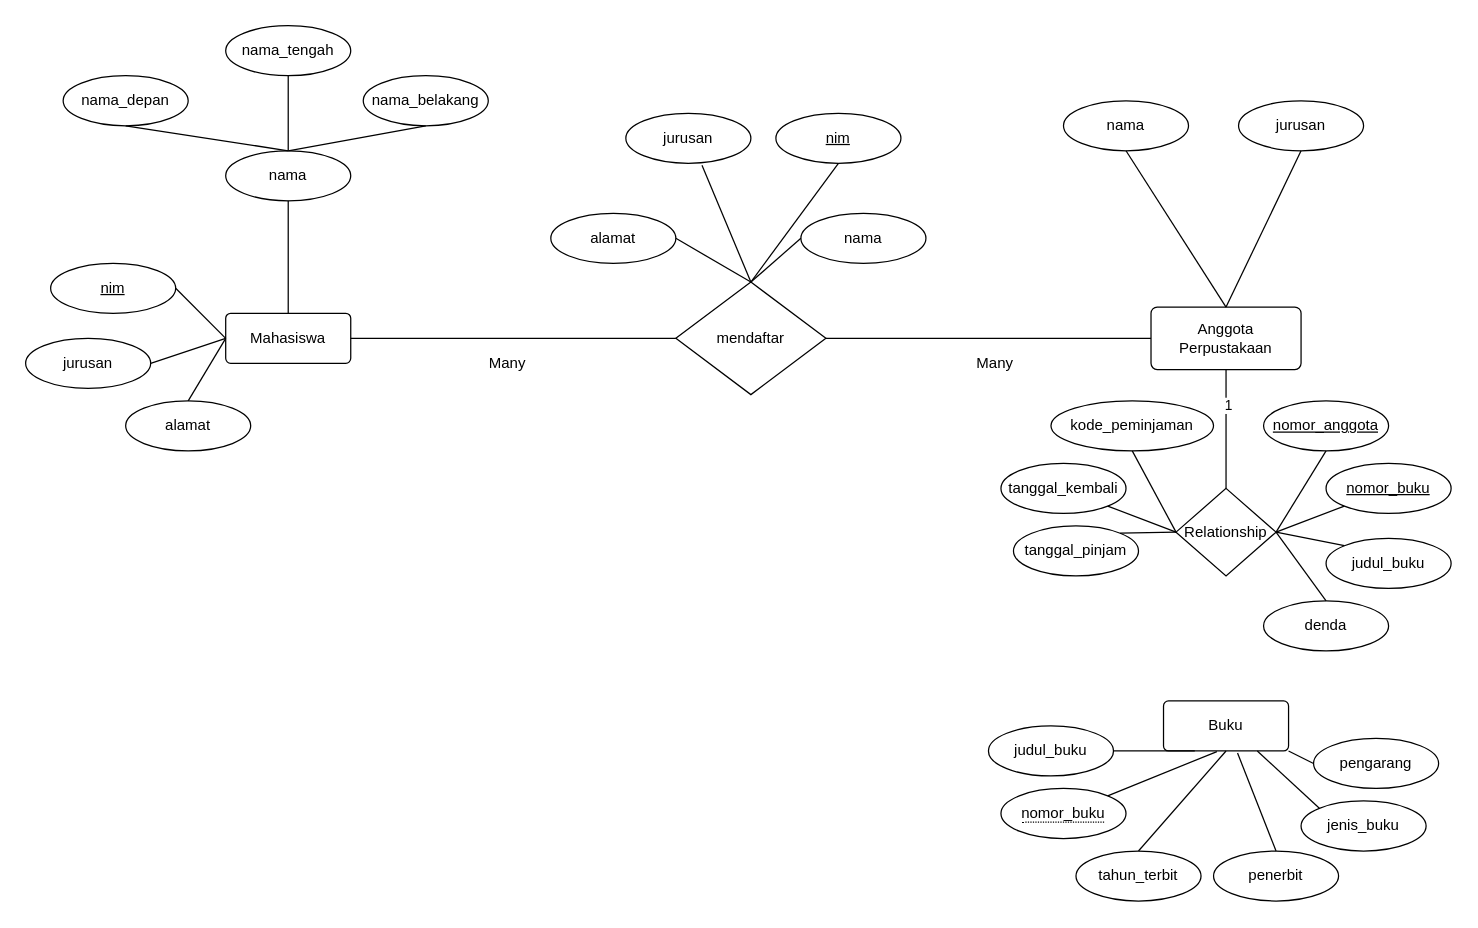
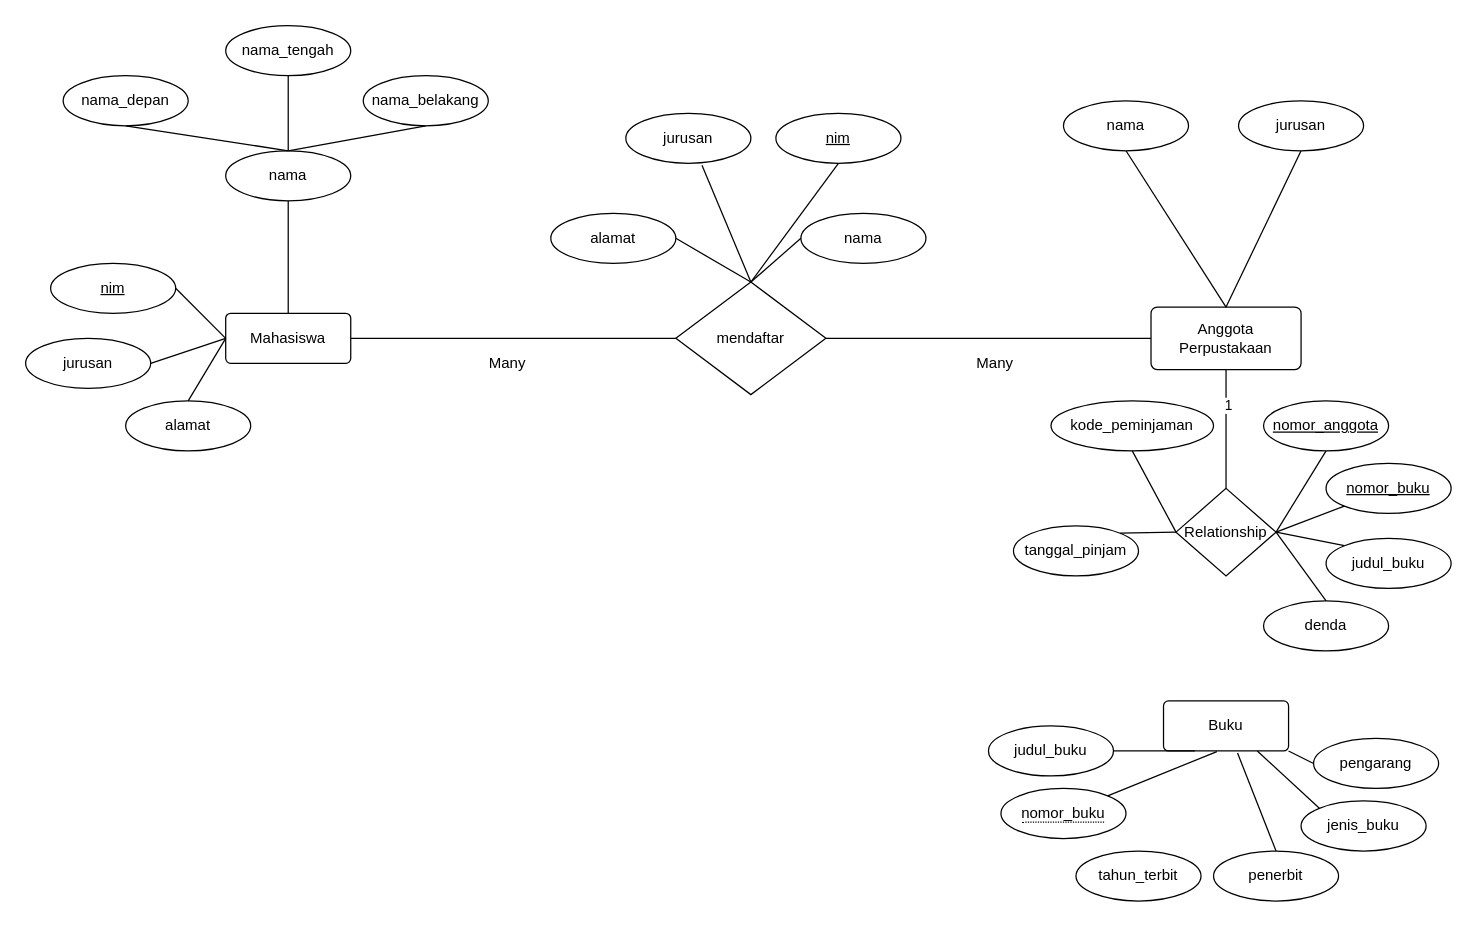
- <mxCell id="19" value="tanggal_kembali" style="ellipse;whiteSpace=wrap;html=1;align=center;" vertex="1" parent="1"><mxGeometry x="800" y="370" width="100" height="40" as="geometry" /></mxCell>
- <mxCell id="47" value="" style="endArrow=none;html=1;rounded=0;entryX=1;entryY=1;entryDx=0;entryDy=0;exitX=0;exitY=0.5;exitDx=0;exitDy=0;" edge="1" parent="1" source="25" target="19"><mxGeometry relative="1" as="geometry"><mxPoint x="920" y="420" as="sourcePoint" /><mxPoint x="890" y="330" as="targetPoint" /></mxGeometry></mxCell>
- <mxCell id="55" value="" style="endArrow=none;html=1;rounded=0;entryX=0.5;entryY=1;entryDx=0;entryDy=0;exitX=0.5;exitY=0;exitDx=0;exitDy=0;" edge="1" parent="1" source="31" target="27"><mxGeometry relative="1" as="geometry"><mxPoint x="915" y="676" as="sourcePoint" /><mxPoint x="963" y="600" as="targetPoint" /></mxGeometry></mxCell>
